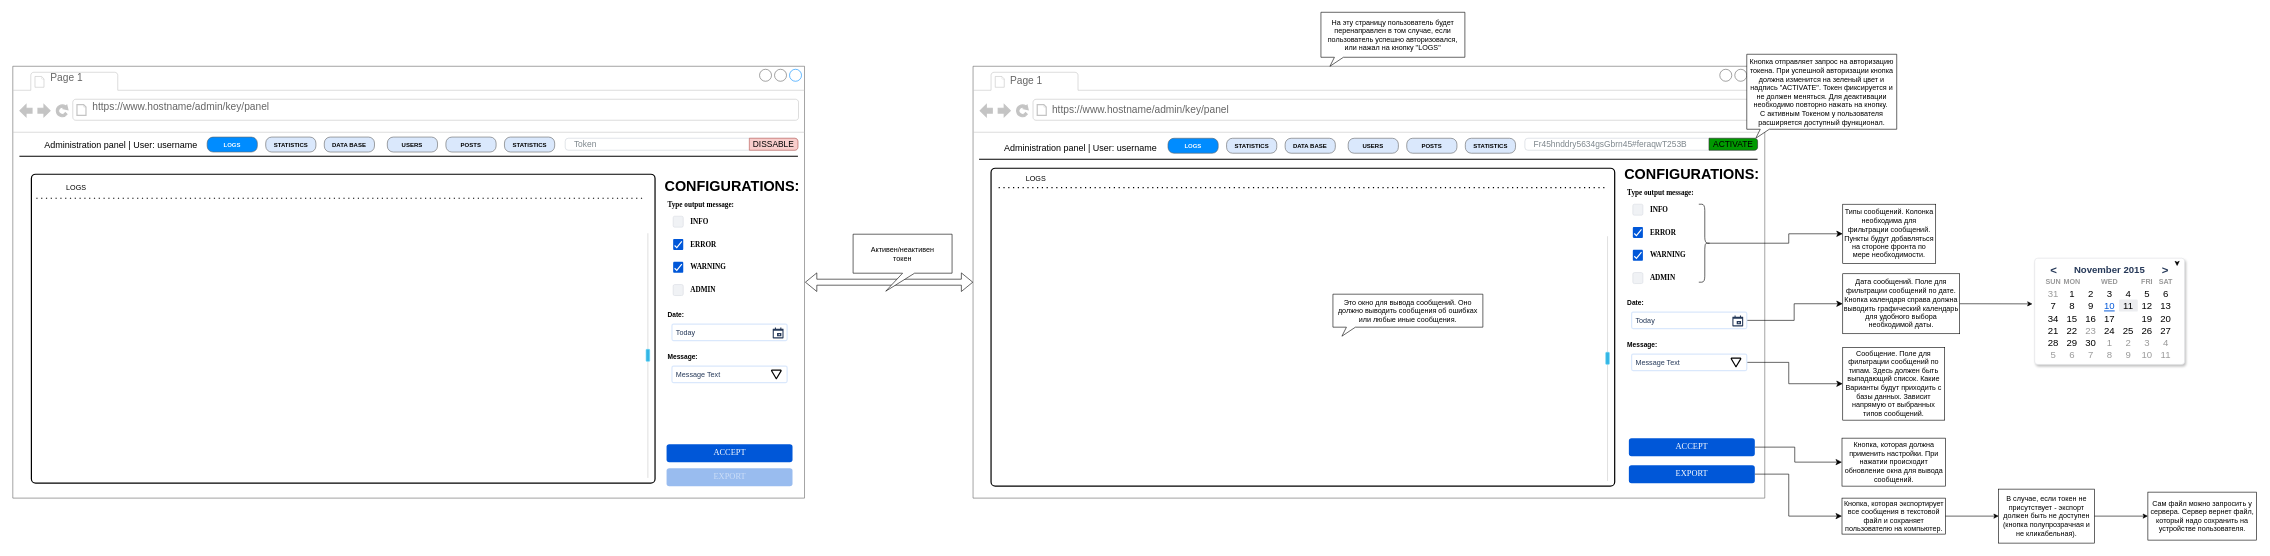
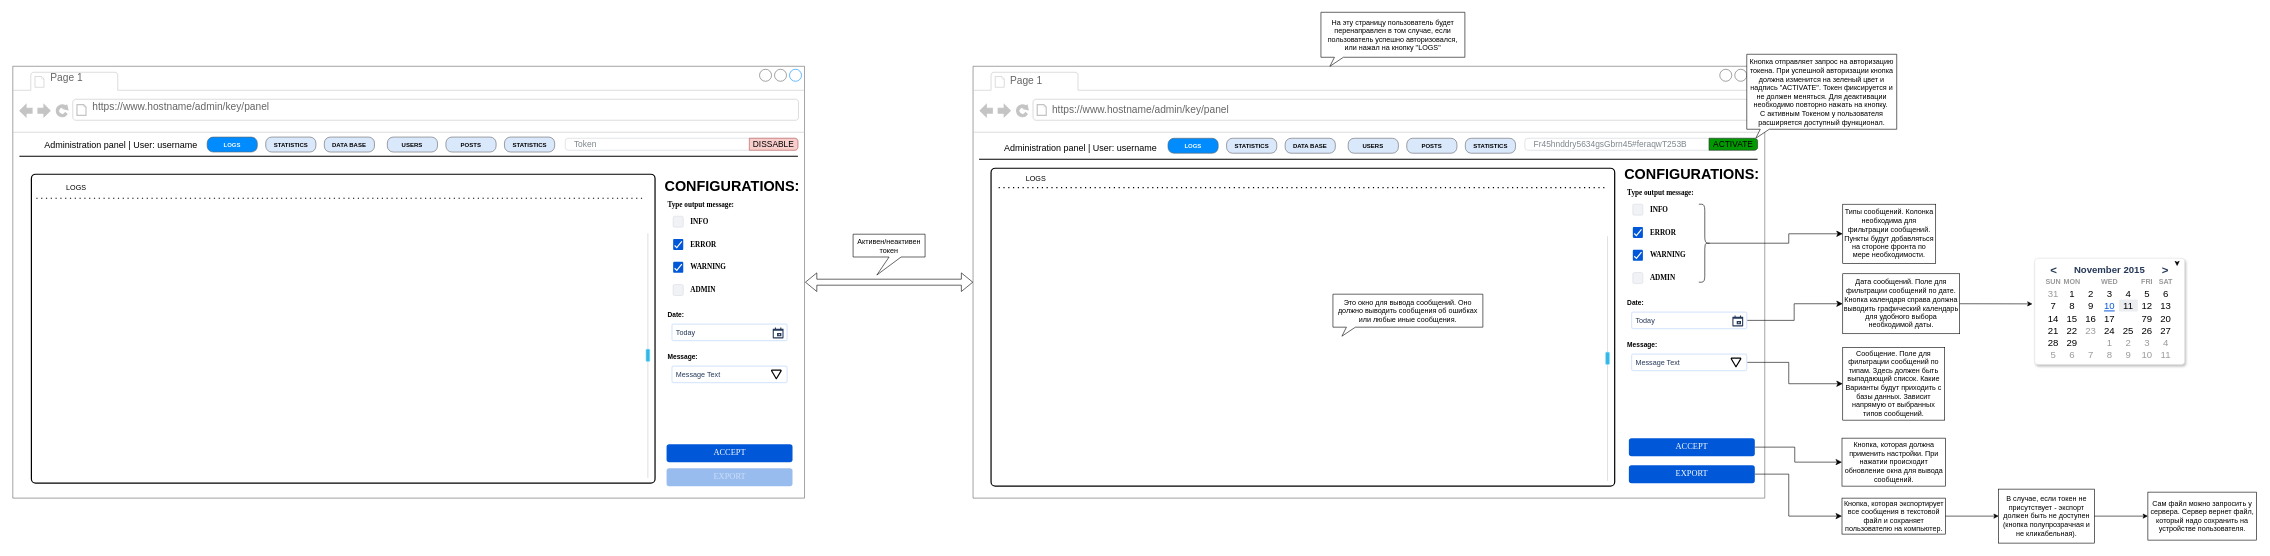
- <mxCell id="108" value="Активен/неактивен&lt;div&gt;токен&lt;/div&gt;" style="shape=callout;whiteSpace=wrap;html=1;perimeter=calloutPerimeter;position2=0.33;" parent="1" vertex="1"><mxGeometry x="1421" y="390" width="165" height="95" as="geometry" /></mxCell>
+ <mxCell id="108" value="Активен/неактивен&lt;div&gt;токен&lt;/div&gt;" style="shape=callout;whiteSpace=wrap;html=1;perimeter=calloutPerimeter;position2=0.33;" parent="1" vertex="1"><mxGeometry x="1421" y="390" width="120" height="68" as="geometry" /></mxCell>
- <mxCell id="27" value="34" style="strokeColor=none;fillColor=none;fontColor=#000000;fontSize=16" parent="4" vertex="1"><mxGeometry x="15.625" y="89.061" width="31.25" height="20.241" as="geometry" /></mxCell>
+ <mxCell id="27" value="14" style="strokeColor=none;fillColor=none;fontColor=#000000;fontSize=16" parent="4" vertex="1"><mxGeometry x="15.625" y="89.061" width="31.25" height="20.241" as="geometry" /></mxCell>
- <mxCell id="31" value="19" style="strokeColor=none;fillColor=none;fontColor=#000000;fontSize=16" parent="4" vertex="1"><mxGeometry x="171.875" y="89.061" width="31.25" height="20.241" as="geometry" /></mxCell>
+ <mxCell id="31" value="79" style="strokeColor=none;fillColor=none;fontColor=#000000;fontSize=16" parent="4" vertex="1"><mxGeometry x="171.875" y="89.061" width="31.25" height="20.241" as="geometry" /></mxCell>
- <mxCell id="42" value="30" style="strokeColor=none;fillColor=none;fontColor=#000000;fontSize=16" parent="4" vertex="1"><mxGeometry x="78.125" y="129.543" width="31.25" height="20.241" as="geometry" /></mxCell>
